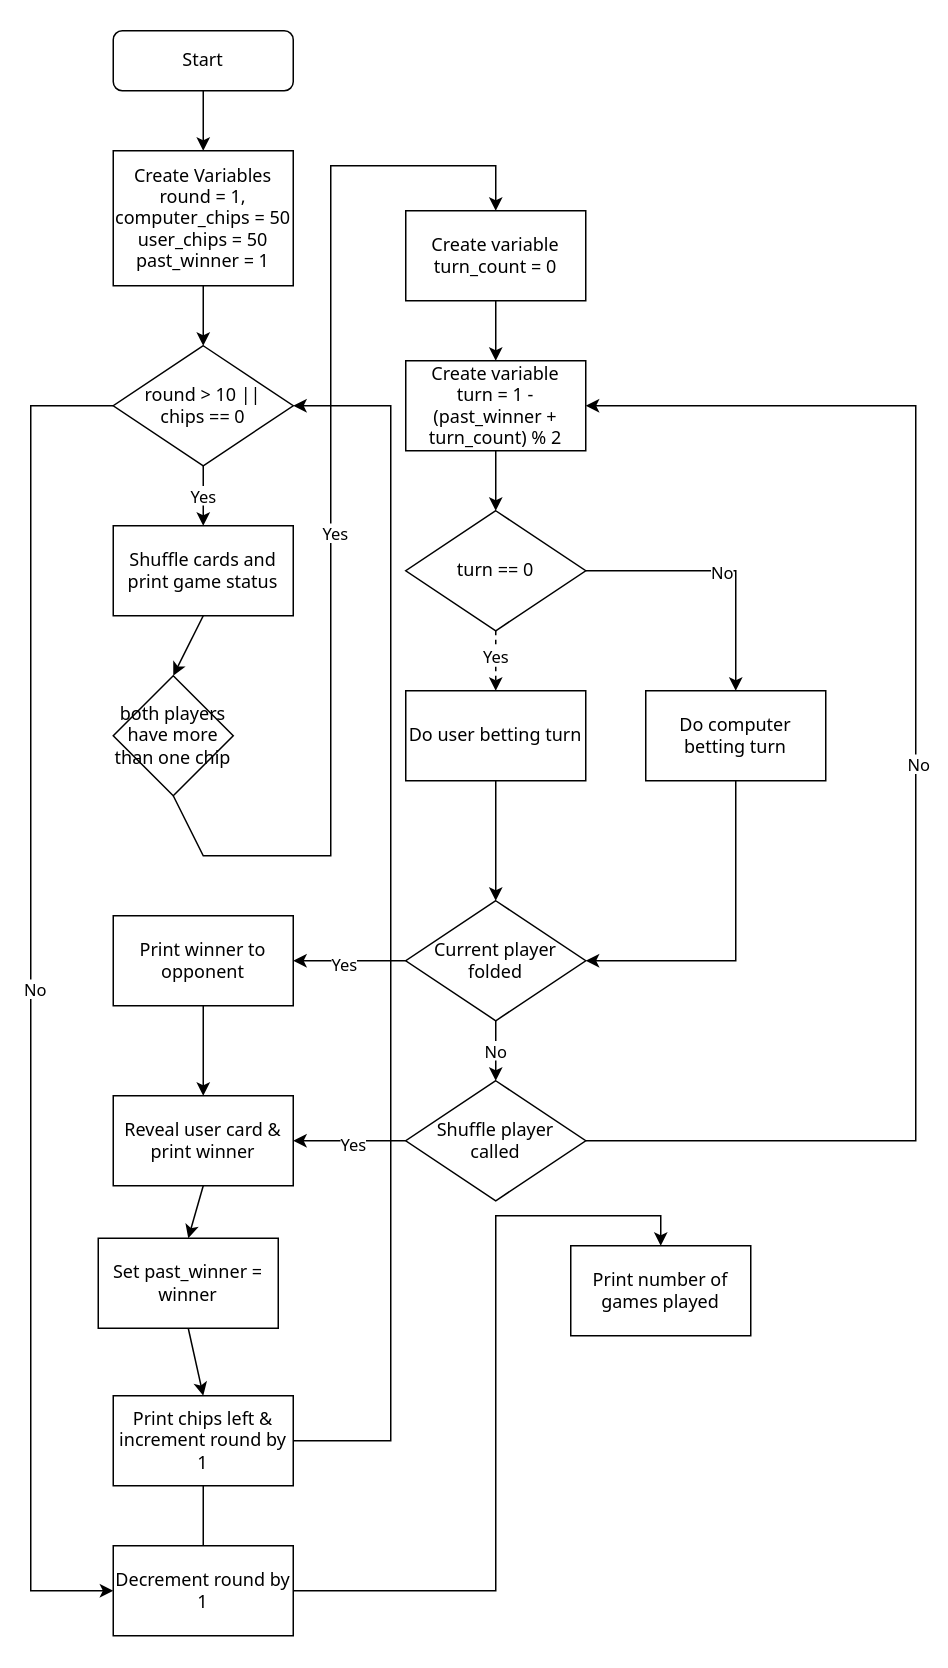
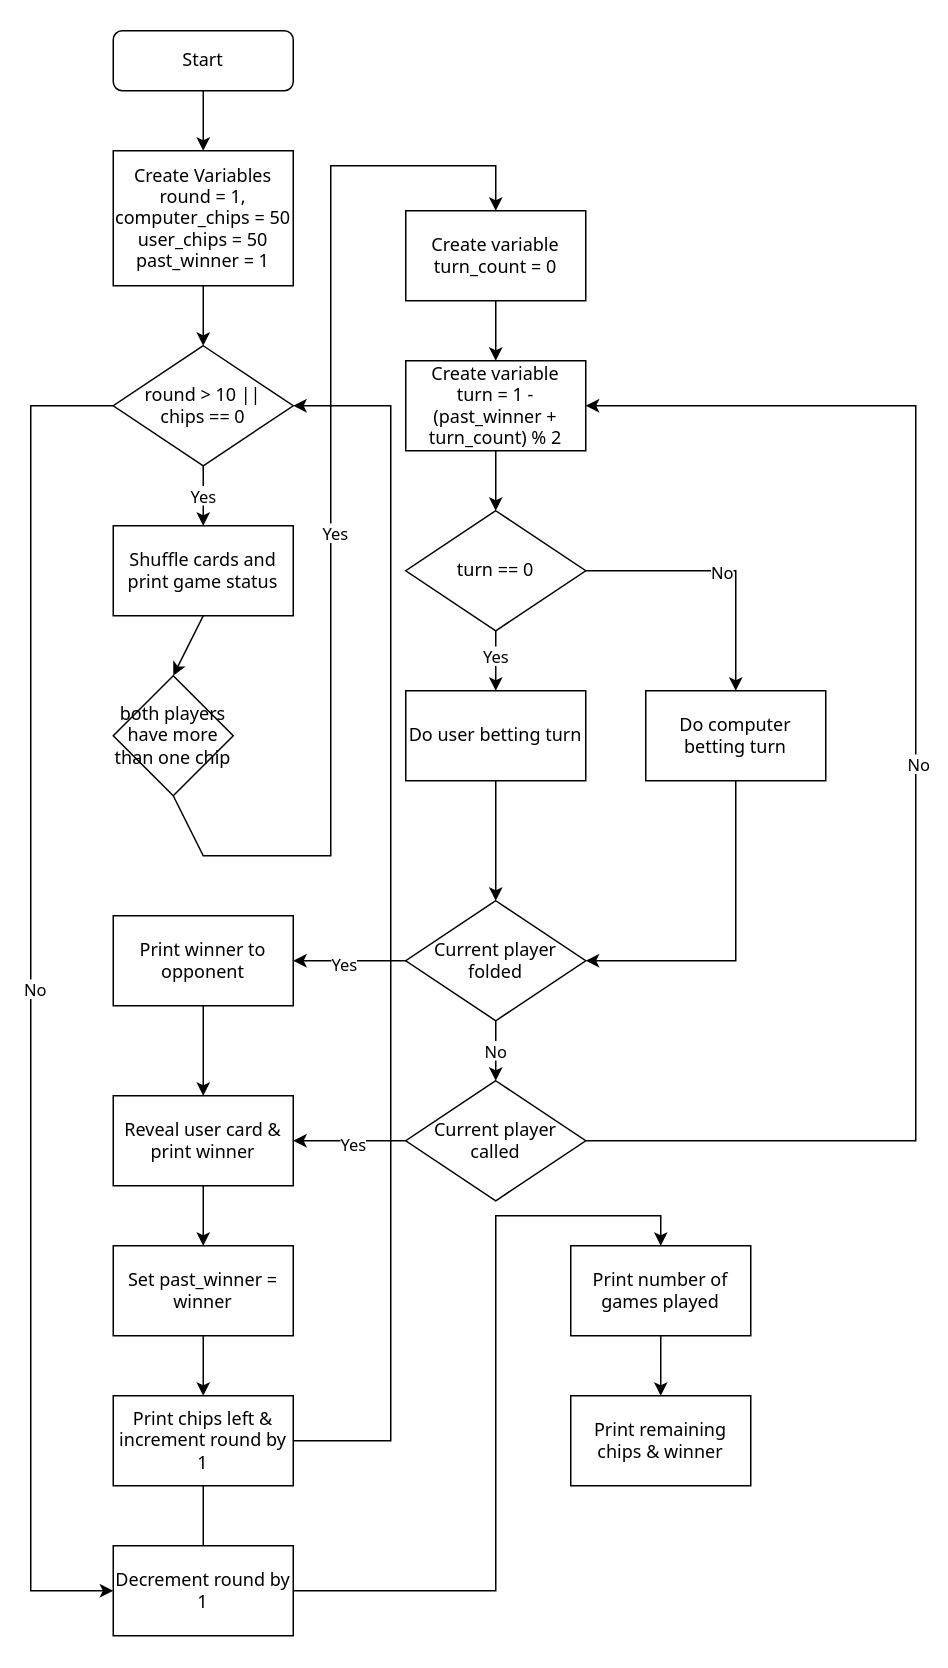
- <mxCell id="9" style="edgeStyle=orthogonalEdgeStyle;rounded=0;orthogonalLoop=1;jettySize=auto;html=1;exitX=0.5;exitY=1;exitDx=0;exitDy=0;entryX=0.5;entryY=0;entryDx=0;entryDy=0;fontFamily=Noto Sans;fontSource=https%3A%2F%2Ffonts.googleapis.com%2Fcss%3Ffamily%3DNoto%2BSans;dashed=1;" edge="1" parent="1" source="11" target="12"><mxGeometry relative="1" as="geometry" /></mxCell>
+ <mxCell id="9" style="edgeStyle=orthogonalEdgeStyle;rounded=0;orthogonalLoop=1;jettySize=auto;html=1;exitX=0.5;exitY=1;exitDx=0;exitDy=0;entryX=0.5;entryY=0;entryDx=0;entryDy=0;fontFamily=Noto Sans;fontSource=https%3A%2F%2Ffonts.googleapis.com%2Fcss%3Ffamily%3DNoto%2BSans;" edge="1" parent="1" source="11" target="12"><mxGeometry relative="1" as="geometry" /></mxCell>
- <mxCell id="27" value="&lt;div&gt;Shuffle player&lt;/div&gt;&lt;div&gt;called&lt;/div&gt;" style="rhombus;whiteSpace=wrap;html=1;fontFamily=Noto Sans;fontSource=https%3A%2F%2Ffonts.googleapis.com%2Fcss%3Ffamily%3DNoto%2BSans;" vertex="1" parent="1"><mxGeometry x="270" y="720" width="120" height="80" as="geometry" /></mxCell>
+ <mxCell id="27" value="&lt;div&gt;Current player&lt;/div&gt;&lt;div&gt;called&lt;/div&gt;" style="rhombus;whiteSpace=wrap;html=1;fontFamily=Noto Sans;fontSource=https%3A%2F%2Ffonts.googleapis.com%2Fcss%3Ffamily%3DNoto%2BSans;" vertex="1" parent="1"><mxGeometry x="270" y="720" width="120" height="80" as="geometry" /></mxCell>
- <mxCell id="38" value="Set past_winner = winner" style="rounded=0;whiteSpace=wrap;html=1;fontFamily=Noto Sans;fontSource=https%3A%2F%2Ffonts.googleapis.com%2Fcss%3Ffamily%3DNoto%2BSans;" vertex="1" parent="1"><mxGeometry x="65" y="825" width="120" height="60" as="geometry" /></mxCell>
+ <mxCell id="38" value="Set past_winner = winner" style="rounded=0;whiteSpace=wrap;html=1;fontFamily=Noto Sans;fontSource=https%3A%2F%2Ffonts.googleapis.com%2Fcss%3Ffamily%3DNoto%2BSans;" vertex="1" parent="1"><mxGeometry x="75" y="830" width="120" height="60" as="geometry" /></mxCell>
+ <mxCell id="48" value="" style="endArrow=classic;html=1;rounded=0;fontFamily=Noto Sans;fontSource=https%3A%2F%2Ffonts.googleapis.com%2Fcss%3Ffamily%3DNoto%2BSans;exitX=0.5;exitY=1;exitDx=0;exitDy=0;entryX=0.5;entryY=0;entryDx=0;entryDy=0;" edge="1" parent="1" source="44" target="45"><mxGeometry width="50" height="50" relative="1" as="geometry"><mxPoint x="250" y="1000" as="sourcePoint" /><mxPoint x="300" y="950" as="targetPoint" /></mxGeometry></mxCell>
+ <mxCell id="45" value="Print remaining chips &amp;amp; winner" style="rounded=0;whiteSpace=wrap;html=1;fontFamily=Noto Sans;fontSource=https%3A%2F%2Ffonts.googleapis.com%2Fcss%3Ffamily%3DNoto%2BSans;" vertex="1" parent="1"><mxGeometry x="380" y="930" width="120" height="60" as="geometry" /></mxCell>
